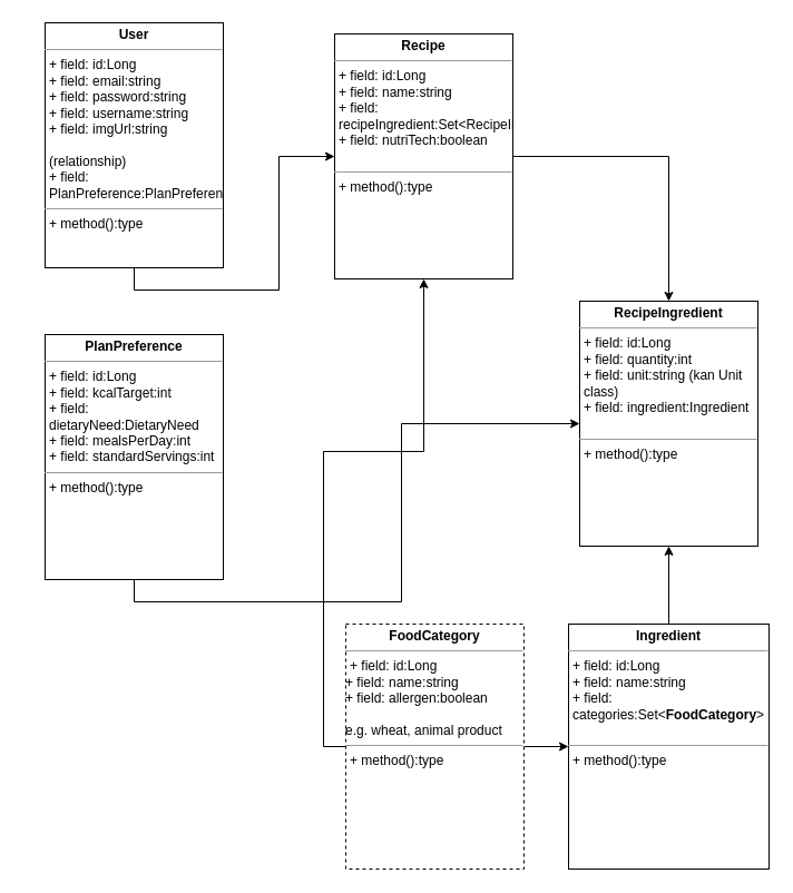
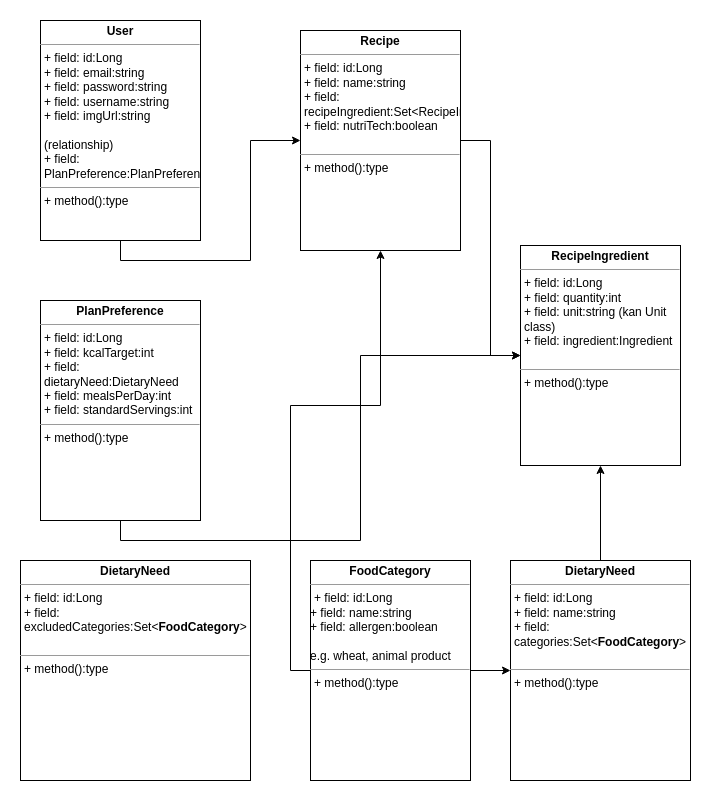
- <mxCell id="14" value="&lt;p style=&quot;margin:0px;margin-top:4px;text-align:center;&quot;&gt;&lt;b&gt;RecipeIngredient&lt;/b&gt;&lt;/p&gt;&lt;hr size=&quot;1&quot;&gt;&lt;p style=&quot;border-color: var(--border-color); margin: 0px 0px 0px 4px;&quot;&gt;+ field: id:Long&lt;/p&gt;&lt;p style=&quot;border-color: var(--border-color); margin: 0px 0px 0px 4px;&quot;&gt;&lt;span style=&quot;background-color: initial;&quot;&gt;+ field: quantity:int&lt;/span&gt;&lt;br&gt;&lt;/p&gt;&lt;p style=&quot;border-color: var(--border-color); margin: 0px 0px 0px 4px;&quot;&gt;+ field: unit:string (kan Unit class)&lt;/p&gt;&lt;p style=&quot;border-color: var(--border-color); margin: 0px 0px 0px 4px;&quot;&gt;+ field: ingredient:Ingredient&lt;/p&gt;&lt;p style=&quot;border-color: var(--border-color); margin: 0px 0px 0px 4px;&quot;&gt;&lt;br&gt;&lt;/p&gt;&lt;hr size=&quot;1&quot;&gt;&lt;p style=&quot;margin:0px;margin-left:4px;&quot;&gt;+ method():type&lt;/p&gt;" style="verticalAlign=top;align=left;overflow=fill;fontSize=12;fontFamily=Helvetica;html=1;whiteSpace=wrap;" parent="1" vertex="1"><mxGeometry x="520" y="270" width="160" height="220" as="geometry" /></mxCell>
+ <mxCell id="14" value="&lt;p style=&quot;margin:0px;margin-top:4px;text-align:center;&quot;&gt;&lt;b&gt;RecipeIngredient&lt;/b&gt;&lt;/p&gt;&lt;hr size=&quot;1&quot;&gt;&lt;p style=&quot;border-color: var(--border-color); margin: 0px 0px 0px 4px;&quot;&gt;+ field: id:Long&lt;/p&gt;&lt;p style=&quot;border-color: var(--border-color); margin: 0px 0px 0px 4px;&quot;&gt;&lt;span style=&quot;background-color: initial;&quot;&gt;+ field: quantity:int&lt;/span&gt;&lt;br&gt;&lt;/p&gt;&lt;p style=&quot;border-color: var(--border-color); margin: 0px 0px 0px 4px;&quot;&gt;+ field: unit:string (kan Unit class)&lt;/p&gt;&lt;p style=&quot;border-color: var(--border-color); margin: 0px 0px 0px 4px;&quot;&gt;+ field: ingredient:Ingredient&lt;/p&gt;&lt;p style=&quot;border-color: var(--border-color); margin: 0px 0px 0px 4px;&quot;&gt;&lt;br&gt;&lt;/p&gt;&lt;hr size=&quot;1&quot;&gt;&lt;p style=&quot;margin:0px;margin-left:4px;&quot;&gt;+ method():type&lt;/p&gt;" style="verticalAlign=top;align=left;overflow=fill;fontSize=12;fontFamily=Helvetica;html=1;whiteSpace=wrap;" parent="1" vertex="1"><mxGeometry x="520" y="245" width="160" height="220" as="geometry" /></mxCell>
- <mxCell id="10" value="&lt;p style=&quot;margin:0px;margin-top:4px;text-align:center;&quot;&gt;&lt;b&gt;Ingredient&lt;/b&gt;&lt;/p&gt;&lt;hr size=&quot;1&quot;&gt;&lt;p style=&quot;border-color: var(--border-color); margin: 0px 0px 0px 4px;&quot;&gt;+ field: id:Long&lt;/p&gt;&lt;p style=&quot;border-color: var(--border-color); margin: 0px 0px 0px 4px;&quot;&gt;&lt;span style=&quot;background-color: initial;&quot;&gt;+ field: name:string&lt;/span&gt;&lt;br&gt;&lt;/p&gt;&lt;p style=&quot;border-color: var(--border-color); margin: 0px 0px 0px 4px;&quot;&gt;+ field: categories:Set&amp;lt;&lt;b style=&quot;border-color: var(--border-color); text-align: center;&quot;&gt;FoodCategory&lt;/b&gt;&lt;span style=&quot;background-color: initial;&quot;&gt;&amp;gt;&lt;/span&gt;&lt;/p&gt;&lt;p style=&quot;border-color: var(--border-color); margin: 0px 0px 0px 4px;&quot;&gt;&lt;br&gt;&lt;/p&gt;&lt;hr size=&quot;1&quot;&gt;&lt;p style=&quot;margin:0px;margin-left:4px;&quot;&gt;+ method():type&lt;/p&gt;" style="verticalAlign=top;align=left;overflow=fill;fontSize=12;fontFamily=Helvetica;html=1;whiteSpace=wrap;" parent="1" vertex="1"><mxGeometry x="510" y="560" width="180" height="220" as="geometry" /></mxCell>
+ <mxCell id="10" value="&lt;p style=&quot;margin:0px;margin-top:4px;text-align:center;&quot;&gt;&lt;b&gt;DietaryNeed&lt;/b&gt;&lt;/p&gt;&lt;hr size=&quot;1&quot;&gt;&lt;p style=&quot;border-color: var(--border-color); margin: 0px 0px 0px 4px;&quot;&gt;+ field: id:Long&lt;/p&gt;&lt;p style=&quot;border-color: var(--border-color); margin: 0px 0px 0px 4px;&quot;&gt;&lt;span style=&quot;background-color: initial;&quot;&gt;+ field: name:string&lt;/span&gt;&lt;br&gt;&lt;/p&gt;&lt;p style=&quot;border-color: var(--border-color); margin: 0px 0px 0px 4px;&quot;&gt;+ field: categories:Set&amp;lt;&lt;b style=&quot;border-color: var(--border-color); text-align: center;&quot;&gt;FoodCategory&lt;/b&gt;&lt;span style=&quot;background-color: initial;&quot;&gt;&amp;gt;&lt;/span&gt;&lt;/p&gt;&lt;p style=&quot;border-color: var(--border-color); margin: 0px 0px 0px 4px;&quot;&gt;&lt;br&gt;&lt;/p&gt;&lt;hr size=&quot;1&quot;&gt;&lt;p style=&quot;margin:0px;margin-left:4px;&quot;&gt;+ method():type&lt;/p&gt;" style="verticalAlign=top;align=left;overflow=fill;fontSize=12;fontFamily=Helvetica;html=1;whiteSpace=wrap;" parent="1" vertex="1"><mxGeometry x="510" y="560" width="180" height="220" as="geometry" /></mxCell>
+ <mxCell id="5" value="&lt;p style=&quot;margin:0px;margin-top:4px;text-align:center;&quot;&gt;&lt;b&gt;DietaryNeed&lt;/b&gt;&lt;/p&gt;&lt;hr size=&quot;1&quot;&gt;&lt;p style=&quot;border-color: var(--border-color); margin: 0px 0px 0px 4px;&quot;&gt;+ field: id:Long&lt;/p&gt;&lt;p style=&quot;border-color: var(--border-color); margin: 0px 0px 0px 4px;&quot;&gt;+ field: excludedCategories:Set&amp;lt;&lt;b style=&quot;border-color: var(--border-color); text-align: center;&quot;&gt;FoodCategory&lt;/b&gt;&lt;span style=&quot;background-color: initial;&quot;&gt;&amp;gt;&lt;/span&gt;&lt;/p&gt;&lt;p style=&quot;border-color: var(--border-color); margin: 0px 0px 0px 4px;&quot;&gt;&lt;br&gt;&lt;/p&gt;&lt;hr size=&quot;1&quot;&gt;&lt;p style=&quot;margin:0px;margin-left:4px;&quot;&gt;+ method():type&lt;/p&gt;" style="verticalAlign=top;align=left;overflow=fill;fontSize=12;fontFamily=Helvetica;html=1;whiteSpace=wrap;" parent="1" vertex="1"><mxGeometry x="20" y="560" width="230" height="220" as="geometry" /></mxCell>
- <mxCell id="8" value="&lt;p style=&quot;margin:0px;margin-top:4px;text-align:center;&quot;&gt;&lt;b&gt;FoodCategory&lt;/b&gt;&lt;/p&gt;&lt;hr size=&quot;1&quot;&gt;&lt;p style=&quot;border-color: var(--border-color); margin: 0px 0px 0px 4px;&quot;&gt;+ field: id:Long&lt;/p&gt;&lt;p style=&quot;border-color: var(--border-color); margin: 0px 0px 0px 4px;&quot;&gt;&lt;/p&gt;+ field: name:string&lt;br&gt;+ field: allergen:boolean&lt;br&gt;&lt;br&gt;e.g. wheat, animal product&lt;br&gt;&lt;hr size=&quot;1&quot;&gt;&lt;p style=&quot;margin:0px;margin-left:4px;&quot;&gt;+ method():type&lt;/p&gt;" style="verticalAlign=top;align=left;overflow=fill;fontSize=12;fontFamily=Helvetica;html=1;whiteSpace=wrap;dashed=1;" parent="1" vertex="1"><mxGeometry x="310" y="560" width="160" height="220" as="geometry" /></mxCell>
+ <mxCell id="8" value="&lt;p style=&quot;margin:0px;margin-top:4px;text-align:center;&quot;&gt;&lt;b&gt;FoodCategory&lt;/b&gt;&lt;/p&gt;&lt;hr size=&quot;1&quot;&gt;&lt;p style=&quot;border-color: var(--border-color); margin: 0px 0px 0px 4px;&quot;&gt;+ field: id:Long&lt;/p&gt;&lt;p style=&quot;border-color: var(--border-color); margin: 0px 0px 0px 4px;&quot;&gt;&lt;/p&gt;+ field: name:string&lt;br&gt;+ field: allergen:boolean&lt;br&gt;&lt;br&gt;e.g. wheat, animal product&lt;br&gt;&lt;hr size=&quot;1&quot;&gt;&lt;p style=&quot;margin:0px;margin-left:4px;&quot;&gt;+ method():type&lt;/p&gt;" style="verticalAlign=top;align=left;overflow=fill;fontSize=12;fontFamily=Helvetica;html=1;whiteSpace=wrap;" parent="1" vertex="1"><mxGeometry x="310" y="560" width="160" height="220" as="geometry" /></mxCell>
